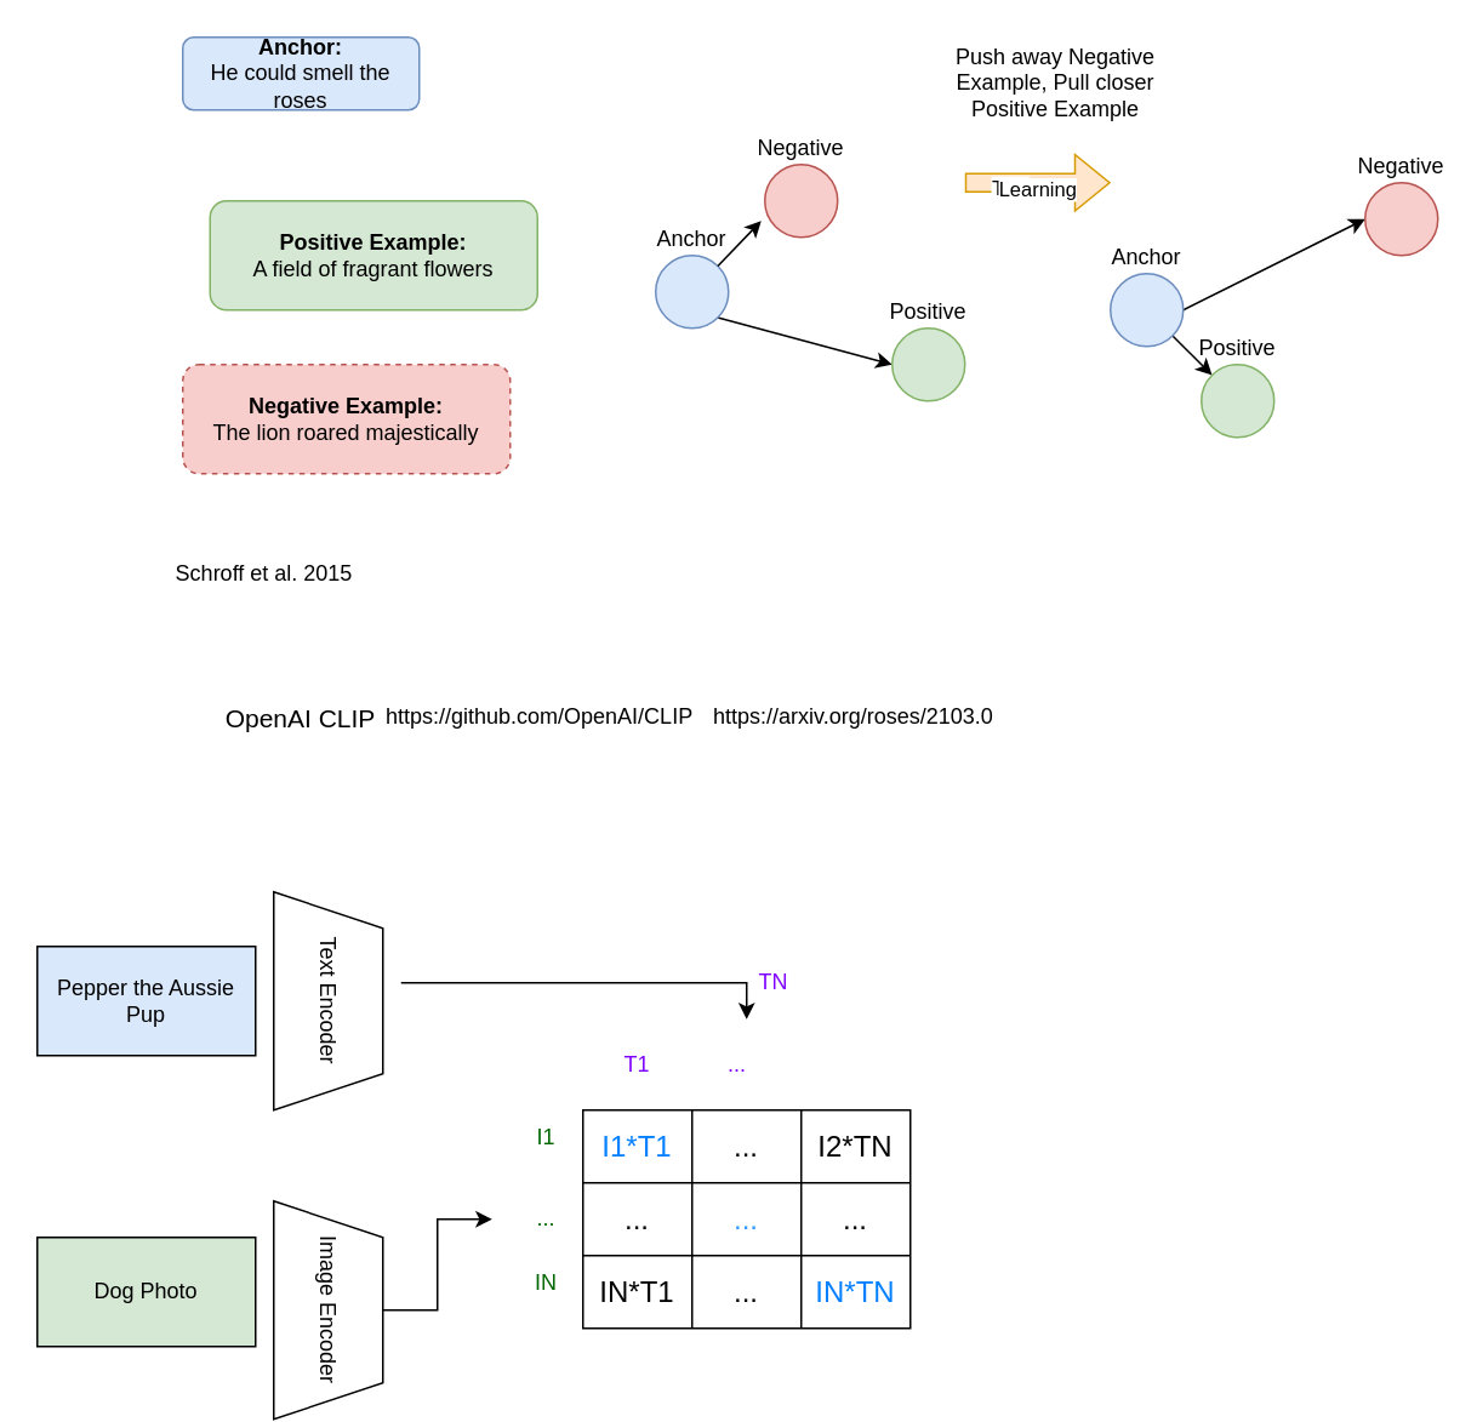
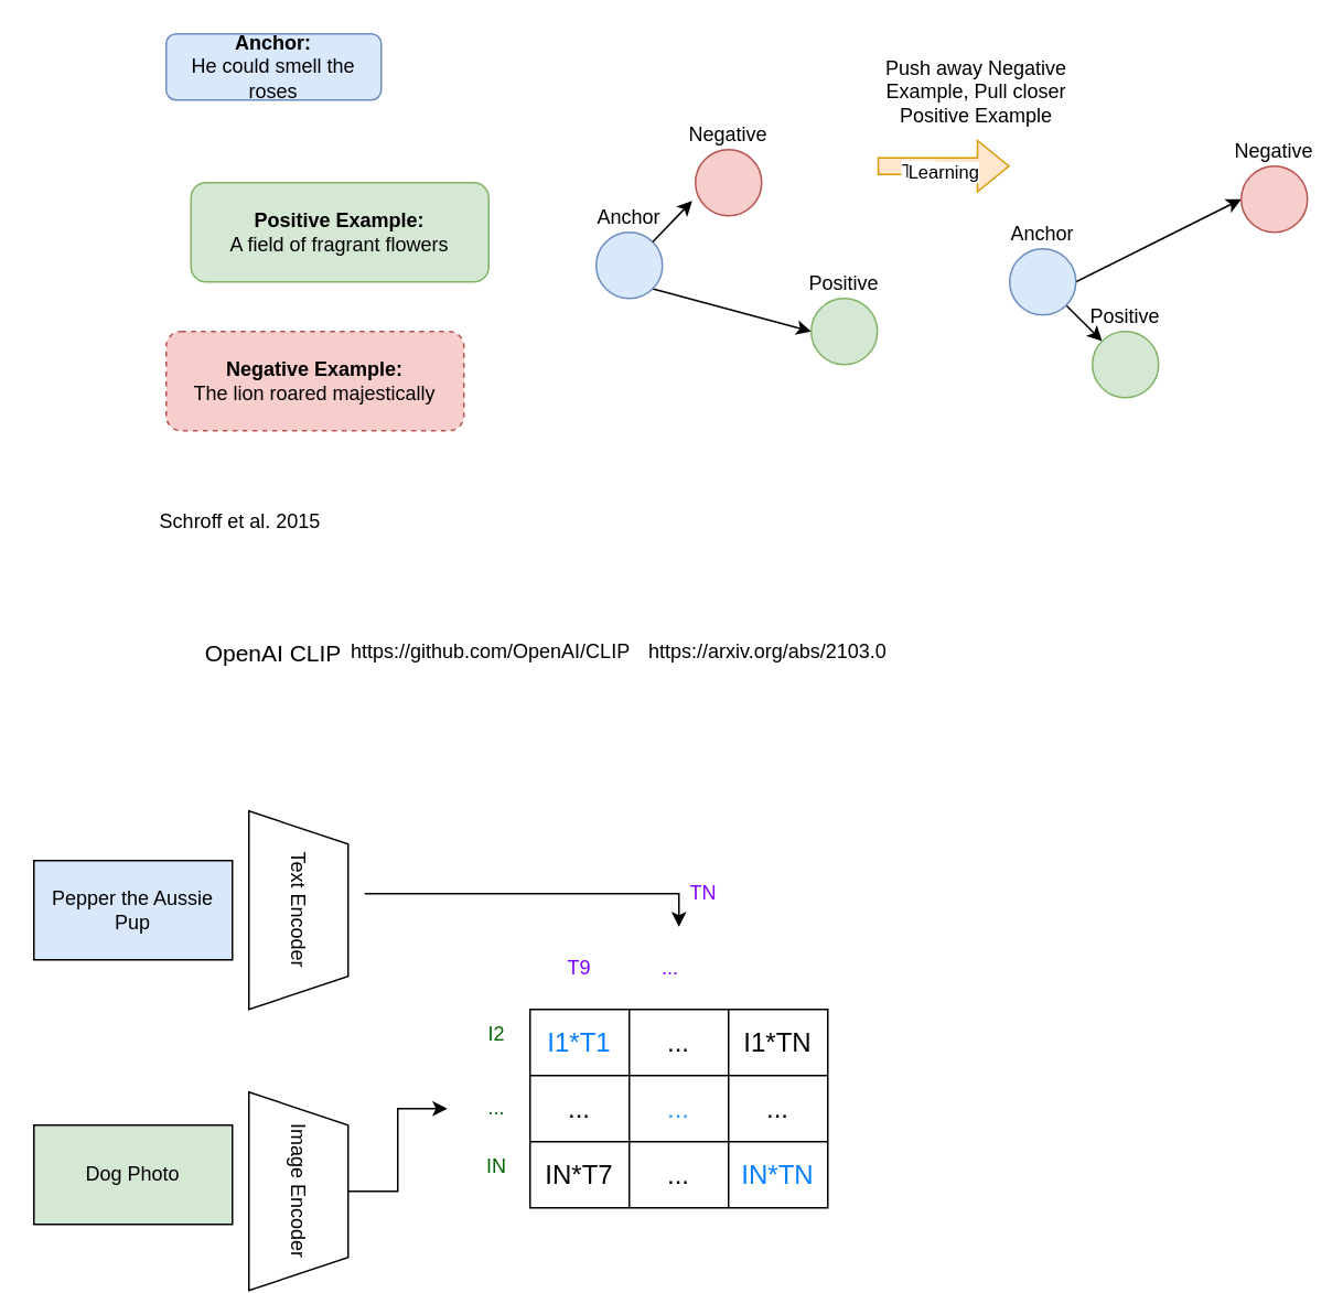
- <mxCell id="19" value="Push away Negative Example, Pull closer Positive Example" style="text;html=1;align=center;verticalAlign=middle;whiteSpace=wrap;rounded=0;" vertex="1" parent="1"><mxGeometry x="510" y="30" width="140" height="30" as="geometry" /></mxCell>
+ <mxCell id="19" value="Push away Negative Example, Pull closer Positive Example" style="text;html=1;align=center;verticalAlign=middle;whiteSpace=wrap;rounded=0;" vertex="1" parent="1"><mxGeometry x="520" y="40" width="140" height="30" as="geometry" /></mxCell>
- <mxCell id="22" value="https://arxiv.org/roses/2103.0" style="text;whiteSpace=wrap;" vertex="1" parent="1"><mxGeometry x="390" y="380" width="200" height="40" as="geometry" /></mxCell>
+ <mxCell id="22" value="https://arxiv.org/abs/2103.0" style="text;whiteSpace=wrap;" vertex="1" parent="1"><mxGeometry x="390" y="380" width="200" height="40" as="geometry" /></mxCell>
- <mxCell id="42" value="T1" style="text;html=1;align=center;verticalAlign=middle;whiteSpace=wrap;rounded=0;fontColor=#7F00FF;" vertex="1" parent="1"><mxGeometry x="320" y="570" width="60" height="30" as="geometry" /></mxCell>
+ <mxCell id="42" value="T9" style="text;html=1;align=center;verticalAlign=middle;whiteSpace=wrap;rounded=0;fontColor=#7F00FF;" vertex="1" parent="1"><mxGeometry x="320" y="570" width="60" height="30" as="geometry" /></mxCell>
- <mxCell id="46" value="I1" style="text;html=1;align=center;verticalAlign=middle;whiteSpace=wrap;rounded=0;fontColor=#006600;" vertex="1" parent="1"><mxGeometry x="270" y="610" width="60" height="30" as="geometry" /></mxCell>
+ <mxCell id="46" value="I2" style="text;html=1;align=center;verticalAlign=middle;whiteSpace=wrap;rounded=0;fontColor=#006600;" vertex="1" parent="1"><mxGeometry x="270" y="610" width="60" height="30" as="geometry" /></mxCell>
- <mxCell id="32" value="I2*TN" style="shape=partialRectangle;html=1;whiteSpace=wrap;connectable=0;strokeColor=inherit;overflow=hidden;fillColor=none;top=0;left=0;bottom=0;right=0;pointerEvents=1;fontSize=16;" vertex="1" parent="29"><mxGeometry x="120" width="60" height="40" as="geometry"><mxRectangle width="60" height="40" as="alternateBounds" /></mxGeometry></mxCell>
+ <mxCell id="32" value="I1*TN" style="shape=partialRectangle;html=1;whiteSpace=wrap;connectable=0;strokeColor=inherit;overflow=hidden;fillColor=none;top=0;left=0;bottom=0;right=0;pointerEvents=1;fontSize=16;" vertex="1" parent="29"><mxGeometry x="120" width="60" height="40" as="geometry"><mxRectangle width="60" height="40" as="alternateBounds" /></mxGeometry></mxCell>
- <mxCell id="38" value="IN*T1" style="shape=partialRectangle;html=1;whiteSpace=wrap;connectable=0;strokeColor=inherit;overflow=hidden;fillColor=none;top=0;left=0;bottom=0;right=0;pointerEvents=1;fontSize=16;" vertex="1" parent="37"><mxGeometry width="60" height="40" as="geometry"><mxRectangle width="60" height="40" as="alternateBounds" /></mxGeometry></mxCell>
+ <mxCell id="38" value="IN*T7" style="shape=partialRectangle;html=1;whiteSpace=wrap;connectable=0;strokeColor=inherit;overflow=hidden;fillColor=none;top=0;left=0;bottom=0;right=0;pointerEvents=1;fontSize=16;" vertex="1" parent="37"><mxGeometry width="60" height="40" as="geometry"><mxRectangle width="60" height="40" as="alternateBounds" /></mxGeometry></mxCell>
